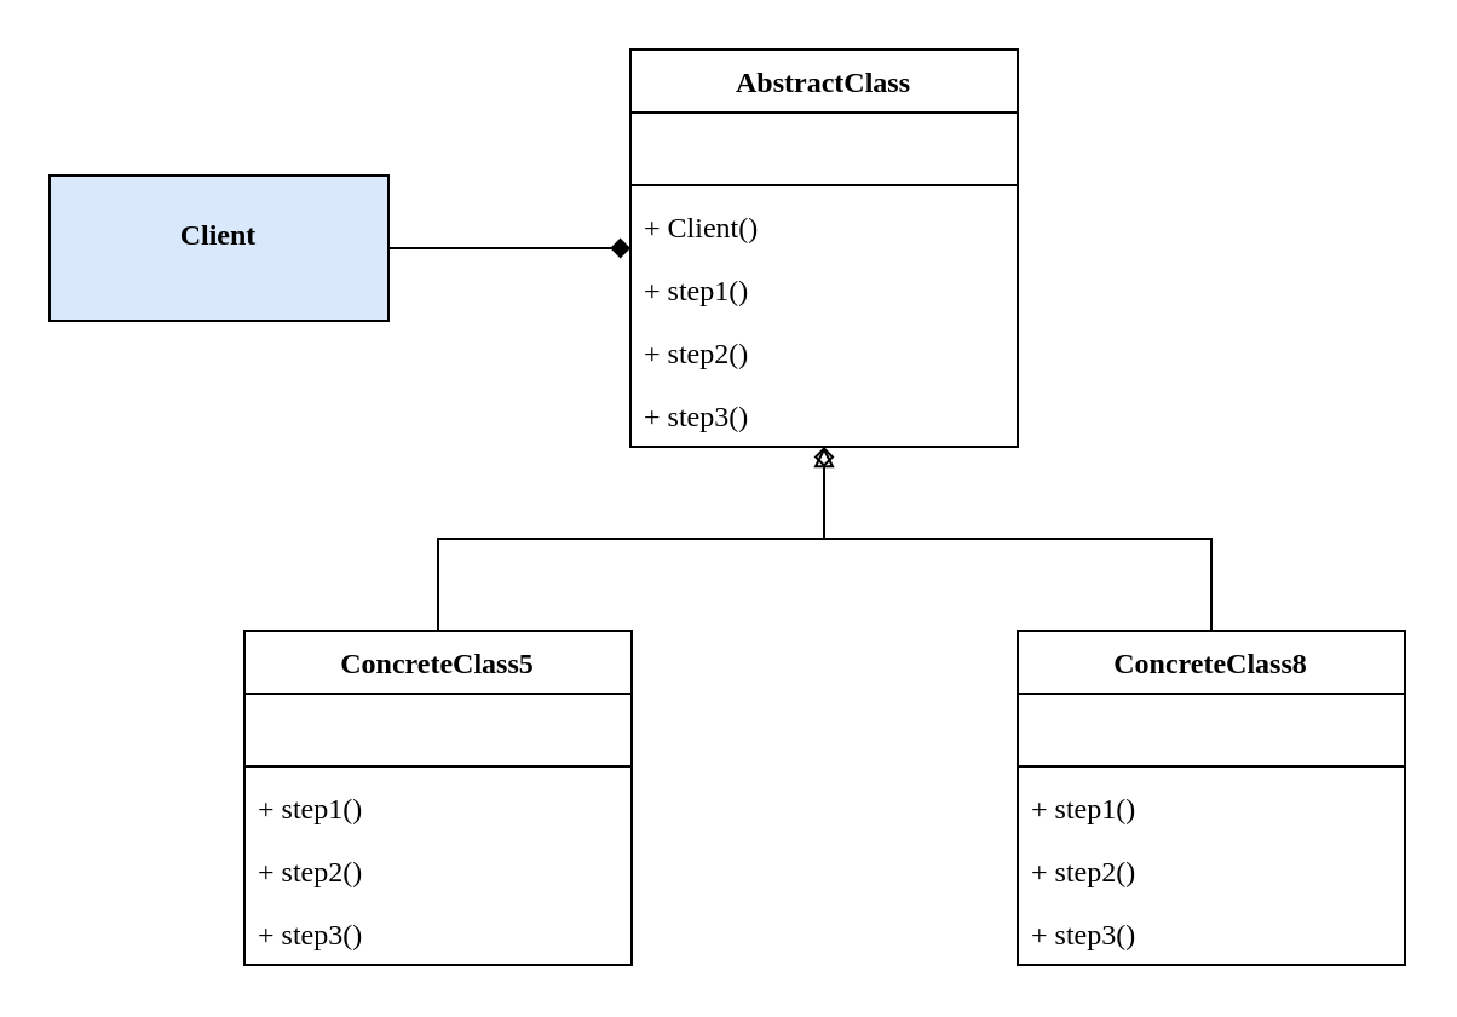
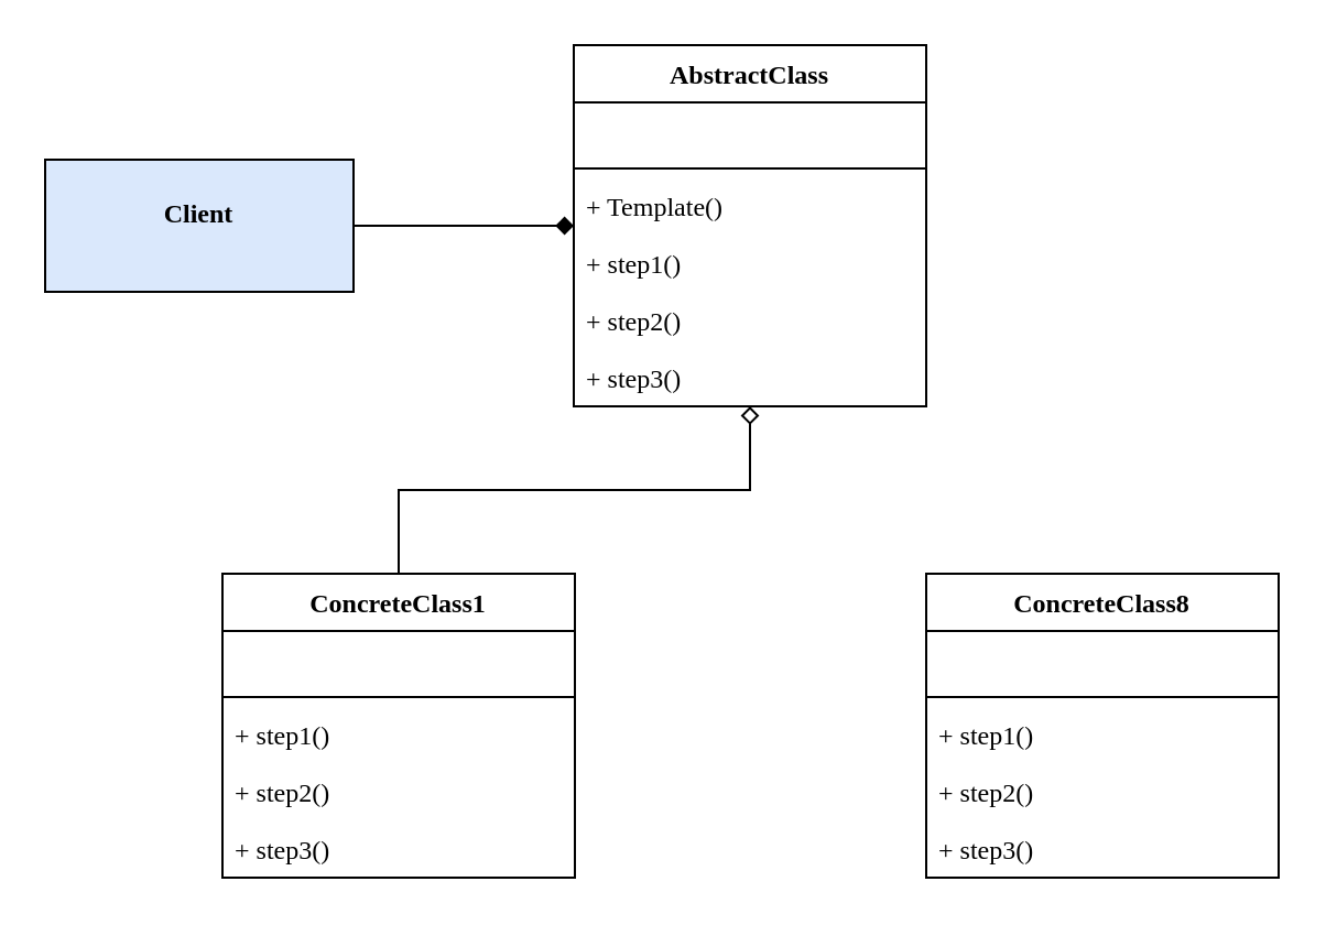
- <mxCell id="21" value="+ Client()&#10;" style="text;strokeColor=none;fillColor=none;align=left;verticalAlign=top;spacingLeft=4;spacingRight=4;overflow=hidden;rotatable=0;points=[[0,0.5],[1,0.5]];portConstraint=eastwest;fontFamily=Times New Roman;" vertex="1" parent="18"><mxGeometry y="60" width="160" height="26" as="geometry" /></mxCell>
+ <mxCell id="21" value="+ Template()&#10;" style="text;strokeColor=none;fillColor=none;align=left;verticalAlign=top;spacingLeft=4;spacingRight=4;overflow=hidden;rotatable=0;points=[[0,0.5],[1,0.5]];portConstraint=eastwest;fontFamily=Times New Roman;" vertex="1" parent="18"><mxGeometry y="60" width="160" height="26" as="geometry" /></mxCell>
- <mxCell id="11" style="rounded=0;orthogonalLoop=1;jettySize=auto;html=1;fontFamily=Times New Roman;endArrow=block;endFill=0;edgeStyle=orthogonalEdgeStyle;exitX=0.5;exitY=0;exitDx=0;exitDy=0;" edge="1" parent="1" source="12" target="18"><mxGeometry relative="1" as="geometry"><mxPoint x="500" y="220" as="sourcePoint" /><mxPoint x="340.25" y="180" as="targetPoint" /></mxGeometry></mxCell>
- <mxCell id="4" value="ConcreteClass5" style="swimlane;fontStyle=1;align=center;verticalAlign=top;childLayout=stackLayout;horizontal=1;startSize=26;horizontalStack=0;resizeParent=1;resizeParentMax=0;resizeLast=0;collapsible=1;marginBottom=0;fontFamily=Times New Roman;" vertex="1" parent="1"><mxGeometry x="100.5" y="260" width="160" height="138" as="geometry" /></mxCell>
+ <mxCell id="4" value="ConcreteClass1" style="swimlane;fontStyle=1;align=center;verticalAlign=top;childLayout=stackLayout;horizontal=1;startSize=26;horizontalStack=0;resizeParent=1;resizeParentMax=0;resizeLast=0;collapsible=1;marginBottom=0;fontFamily=Times New Roman;" vertex="1" parent="1"><mxGeometry x="100.5" y="260" width="160" height="138" as="geometry" /></mxCell>
